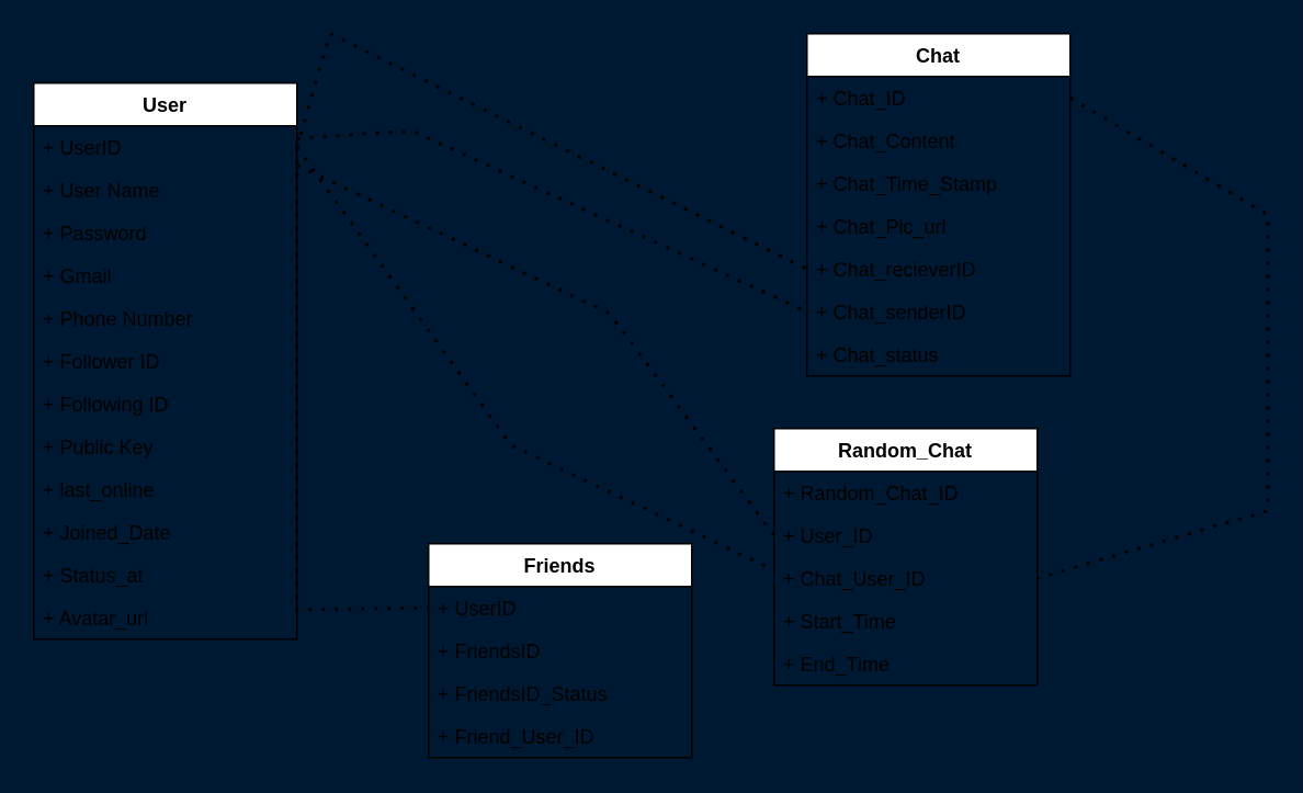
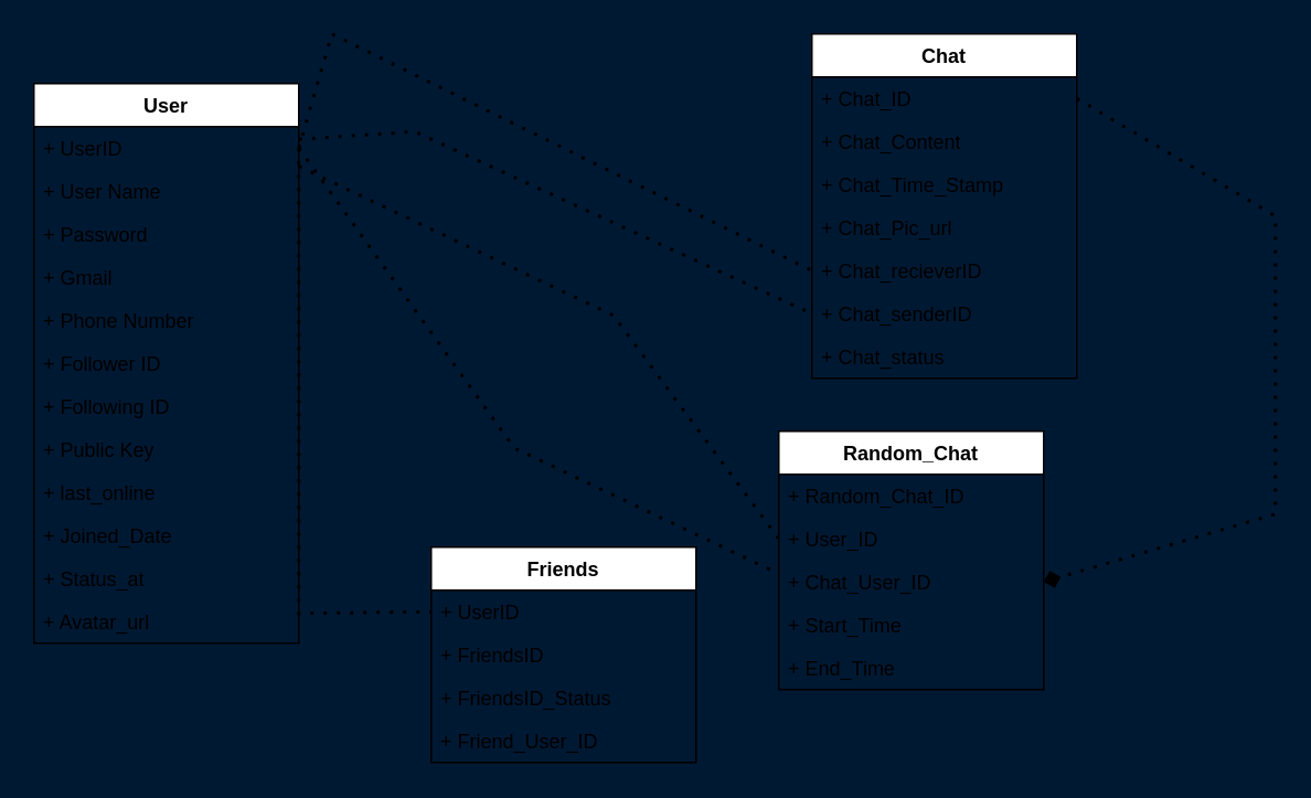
- <mxCell id="38" value="" style="endArrow=none;dashed=1;html=1;dashPattern=1 3;strokeWidth=2;rounded=0;exitX=1;exitY=0.5;exitDx=0;exitDy=0;entryX=1;entryY=0.5;entryDx=0;entryDy=0;" edge="1" parent="1" source="16" target="33"><mxGeometry width="50" height="50" relative="1" as="geometry"><mxPoint x="690" y="150" as="sourcePoint" /><mxPoint x="740" y="100" as="targetPoint" /><Array as="points"><mxPoint x="770" y="130" /><mxPoint x="770" y="310" /></Array></mxGeometry></mxCell>
+ <mxCell id="38" value="" style="endArrow=diamond;dashed=1;html=1;dashPattern=1 3;strokeWidth=2;rounded=0;exitX=1;exitY=0.5;exitDx=0;exitDy=0;entryX=1;entryY=0.5;entryDx=0;entryDy=0;" edge="1" parent="1" source="16" target="33"><mxGeometry width="50" height="50" relative="1" as="geometry"><mxPoint x="690" y="150" as="sourcePoint" /><mxPoint x="740" y="100" as="targetPoint" /><Array as="points"><mxPoint x="770" y="130" /><mxPoint x="770" y="310" /></Array></mxGeometry></mxCell>
